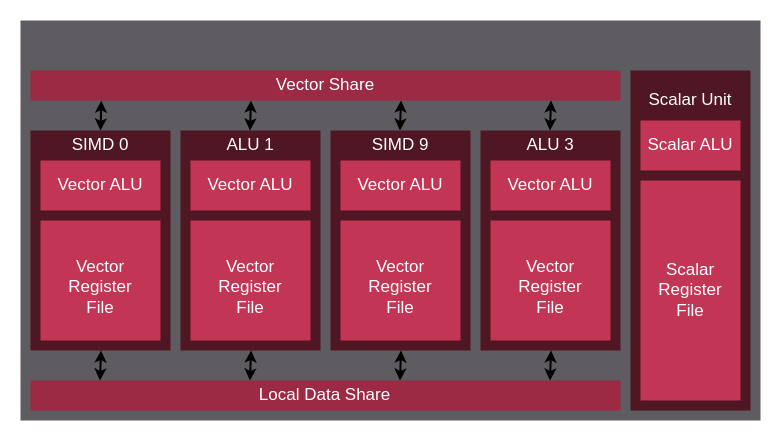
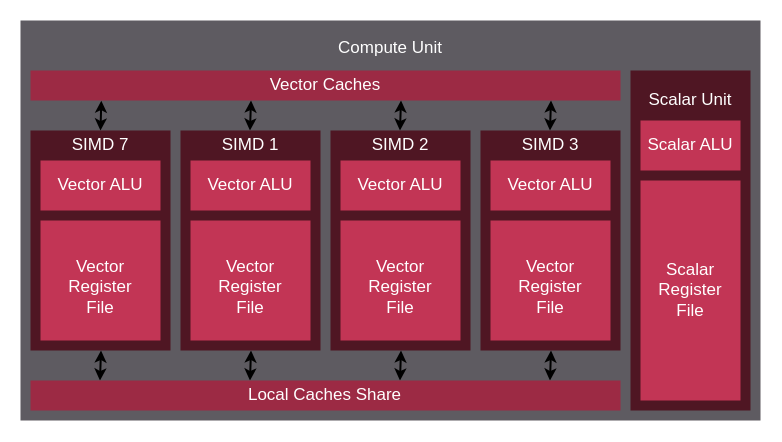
+ <mxCell id="3" value="Compute Unit" style="text;strokeColor=none;fillColor=none;align=center;verticalAlign=middle;rounded=0;fontFamily=Helvetica;fontSize=17;fontColor=#FFFFFF;" parent="1" vertex="1"><mxGeometry y="30" width="740" height="30" as="geometry" x="20" /></mxCell>
- <mxCell id="5" value="&lt;font face=&quot;Helvetica&quot;&gt;Vector Share&lt;/font&gt;" style="text;html=1;strokeColor=none;fillColor=none;align=center;verticalAlign=middle;whiteSpace=wrap;rounded=0;fontSize=17;fontColor=#FFFFFF;" parent="1" vertex="1"><mxGeometry x="30" y="70" width="590" height="30" as="geometry" /></mxCell>
+ <mxCell id="5" value="&lt;font face=&quot;Helvetica&quot;&gt;Vector Caches&lt;/font&gt;" style="text;html=1;strokeColor=none;fillColor=none;align=center;verticalAlign=middle;whiteSpace=wrap;rounded=0;fontSize=17;fontColor=#FFFFFF;" parent="1" vertex="1"><mxGeometry x="30" y="70" width="590" height="30" as="geometry" /></mxCell>
- <mxCell id="9" value="&lt;font face=&quot;Helvetica&quot;&gt;SIMD&lt;/font&gt; 0" style="text;html=1;strokeColor=none;fillColor=none;align=center;verticalAlign=middle;whiteSpace=wrap;rounded=0;fontSize=17;fontColor=#FFFFFF;" parent="6" vertex="1"><mxGeometry width="140" height="30" as="geometry" /></mxCell>
+ <mxCell id="9" value="&lt;font face=&quot;Helvetica&quot;&gt;SIMD&lt;/font&gt; 7" style="text;html=1;strokeColor=none;fillColor=none;align=center;verticalAlign=middle;whiteSpace=wrap;rounded=0;fontSize=17;fontColor=#FFFFFF;" parent="6" vertex="1"><mxGeometry width="140" height="30" as="geometry" /></mxCell>
- <mxCell id="40" value="&lt;font face=&quot;Helvetica&quot;&gt;ALU 1&lt;br&gt;&lt;/font&gt;" style="text;html=1;strokeColor=none;fillColor=none;align=center;verticalAlign=middle;whiteSpace=wrap;rounded=0;fontSize=17;fontColor=#FFFFFF;" vertex="1" parent="1"><mxGeometry x="180" y="130" width="140" height="30" as="geometry" /></mxCell>
+ <mxCell id="40" value="&lt;font face=&quot;Helvetica&quot;&gt;SIMD 1&lt;br&gt;&lt;/font&gt;" style="text;html=1;strokeColor=none;fillColor=none;align=center;verticalAlign=middle;whiteSpace=wrap;rounded=0;fontSize=17;fontColor=#FFFFFF;" vertex="1" parent="1"><mxGeometry x="180" y="130" width="140" height="30" as="geometry" /></mxCell>
- <mxCell id="17" value="&lt;font face=&quot;Helvetica&quot;&gt;SIMD 9&lt;br&gt;&lt;/font&gt;" style="text;html=1;strokeColor=none;fillColor=none;align=center;verticalAlign=middle;whiteSpace=wrap;rounded=0;fontSize=17;fontColor=#FFFFFF;" vertex="1" parent="14"><mxGeometry width="140" height="30" as="geometry" /></mxCell>
+ <mxCell id="17" value="&lt;font face=&quot;Helvetica&quot;&gt;SIMD 2&lt;br&gt;&lt;/font&gt;" style="text;html=1;strokeColor=none;fillColor=none;align=center;verticalAlign=middle;whiteSpace=wrap;rounded=0;fontSize=17;fontColor=#FFFFFF;" vertex="1" parent="14"><mxGeometry width="140" height="30" as="geometry" /></mxCell>
- <mxCell id="25" value="&lt;font face=&quot;Helvetica&quot;&gt;ALU 3&lt;br&gt;&lt;/font&gt;" style="text;html=1;strokeColor=none;fillColor=none;align=center;verticalAlign=middle;whiteSpace=wrap;rounded=0;fontSize=17;fontColor=#FFFFFF;" vertex="1" parent="22"><mxGeometry width="140" height="30" as="geometry" /></mxCell>
+ <mxCell id="25" value="&lt;font face=&quot;Helvetica&quot;&gt;SIMD 3&lt;br&gt;&lt;/font&gt;" style="text;html=1;strokeColor=none;fillColor=none;align=center;verticalAlign=middle;whiteSpace=wrap;rounded=0;fontSize=17;fontColor=#FFFFFF;" vertex="1" parent="22"><mxGeometry width="140" height="30" as="geometry" /></mxCell>
- <mxCell id="52" value="Local Data Share" style="text;html=1;strokeColor=none;fillColor=none;align=center;verticalAlign=middle;whiteSpace=wrap;rounded=0;fontSize=17;fontColor=#FFFFFF;" parent="1" vertex="1"><mxGeometry x="137.273" y="380" width="375.455" height="30" as="geometry" /></mxCell>
+ <mxCell id="52" value="Local Caches Share" style="text;html=1;strokeColor=none;fillColor=none;align=center;verticalAlign=middle;whiteSpace=wrap;rounded=0;fontSize=17;fontColor=#FFFFFF;" parent="1" vertex="1"><mxGeometry x="137.273" y="380" width="375.455" height="30" as="geometry" /></mxCell>
